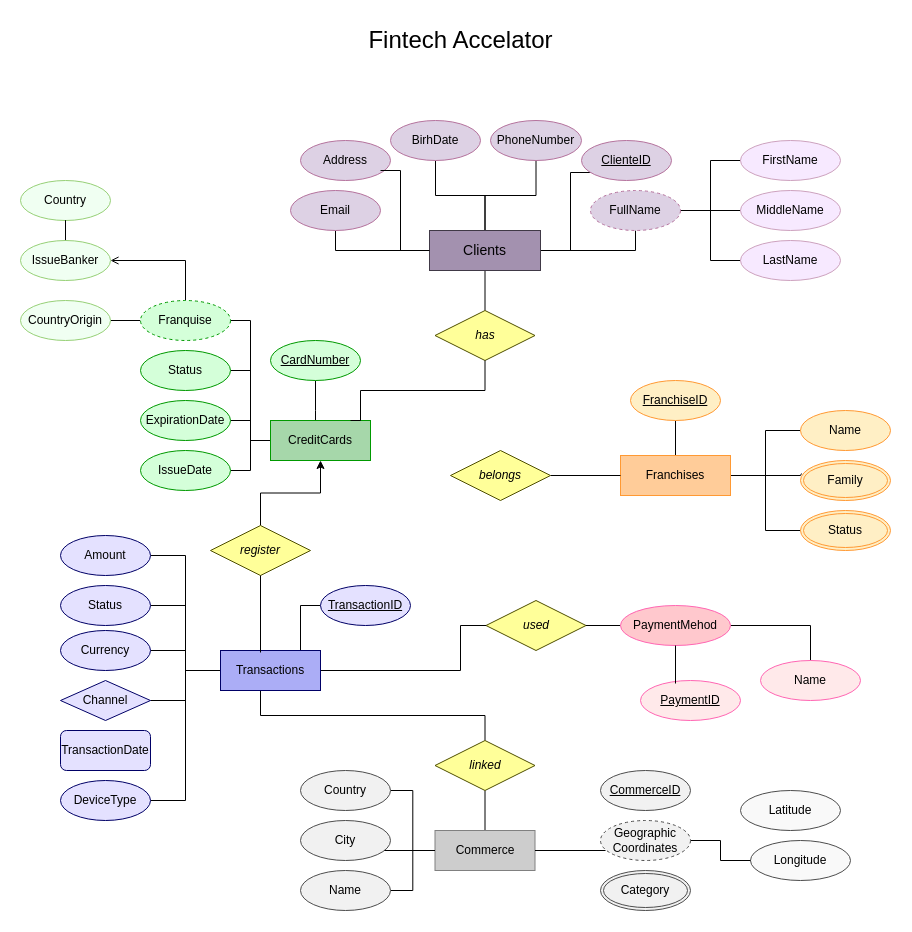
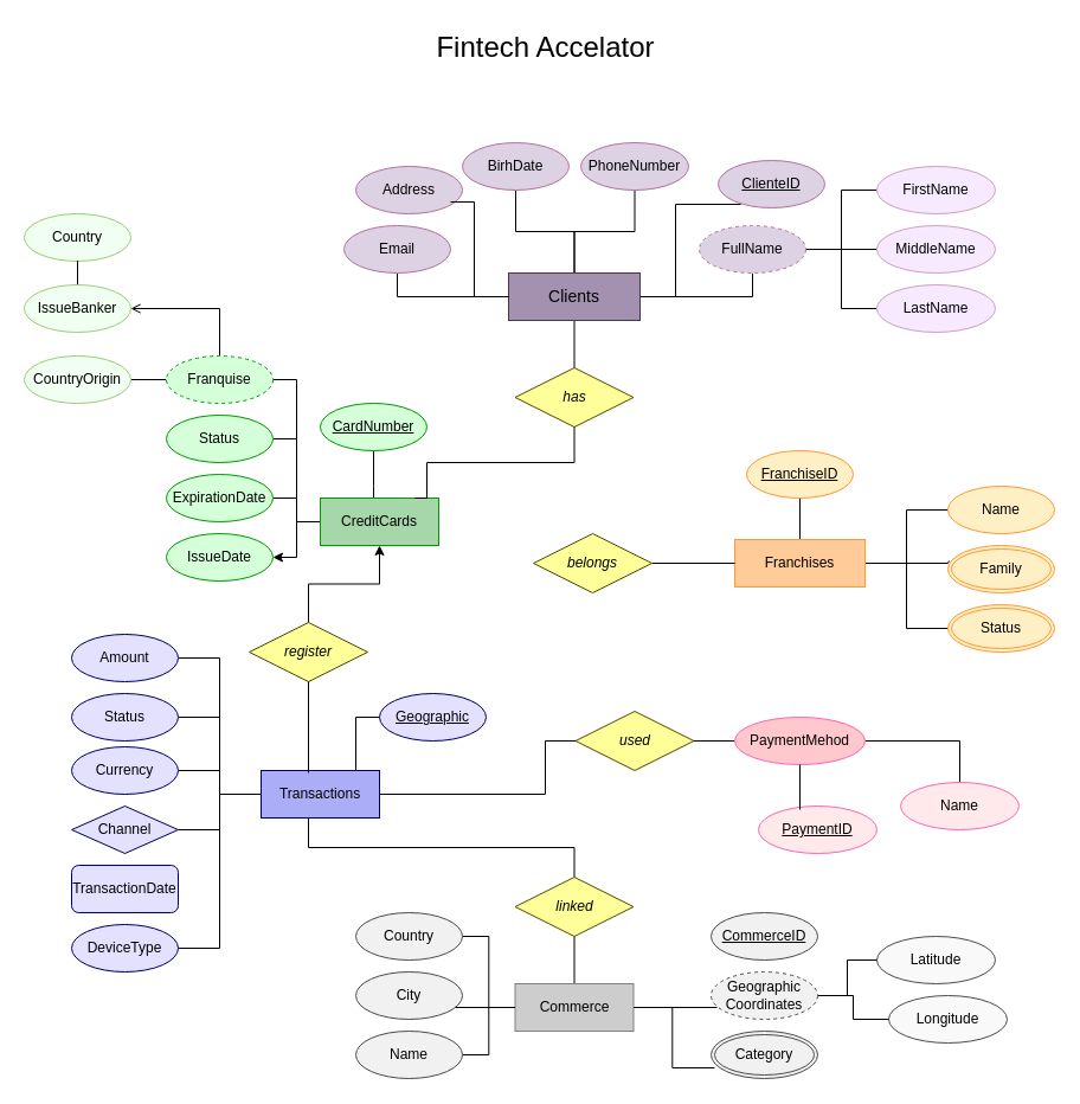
- <mxCell id="14" value="ClienteID" style="ellipse;whiteSpace=wrap;html=1;align=center;fontStyle=4;fillColor=#DDD1E4;strokeColor=#B5739D;" vertex="1" parent="1"><mxGeometry x="581" y="140" width="90" height="40" as="geometry" /></mxCell>
+ <mxCell id="14" value="ClienteID" style="ellipse;whiteSpace=wrap;html=1;align=center;fontStyle=4;fillColor=#DDD1E4;strokeColor=#B5739D;" vertex="1" parent="1"><mxGeometry x="606" y="135" width="90" height="40" as="geometry" /></mxCell>
- <mxCell id="27" style="edgeStyle=orthogonalEdgeStyle;rounded=0;orthogonalLoop=1;jettySize=auto;html=1;entryX=1;entryY=0.5;entryDx=0;entryDy=0;endArrow=none;startFill=0;" edge="1" parent="1" source="28" target="31"><mxGeometry relative="1" as="geometry" /></mxCell>
+ <mxCell id="27" style="edgeStyle=orthogonalEdgeStyle;rounded=0;orthogonalLoop=1;jettySize=auto;html=1;entryX=1;entryY=0.5;entryDx=0;entryDy=0;endArrow=classic;startFill=0;" edge="1" parent="1" source="28" target="31"><mxGeometry relative="1" as="geometry" /></mxCell>
- <mxCell id="71" value="TransactionID" style="ellipse;whiteSpace=wrap;html=1;align=center;fontStyle=4;fillColor=#E4E1FF;strokeColor=#000066;" vertex="1" parent="1"><mxGeometry x="320" y="585" width="90" height="40" as="geometry" /></mxCell>
+ <mxCell id="71" value="Geographic" style="ellipse;whiteSpace=wrap;html=1;align=center;fontStyle=4;fillColor=#E4E1FF;strokeColor=#000066;" vertex="1" parent="1"><mxGeometry x="320" y="585" width="90" height="40" as="geometry" /></mxCell>
+ <mxCell id="91" style="edgeStyle=orthogonalEdgeStyle;rounded=0;orthogonalLoop=1;jettySize=auto;html=1;entryX=0;entryY=0.5;entryDx=0;entryDy=0;endArrow=none;startFill=0;" edge="1" parent="1" source="93" target="86"><mxGeometry relative="1" as="geometry" /></mxCell>
+ <mxCell id="96" style="edgeStyle=orthogonalEdgeStyle;rounded=0;orthogonalLoop=1;jettySize=auto;html=1;entryX=0.033;entryY=0.775;entryDx=0;entryDy=0;entryPerimeter=0;endArrow=none;startFill=0;" edge="1" parent="1" source="84" target="90"><mxGeometry relative="1" as="geometry" /></mxCell>
